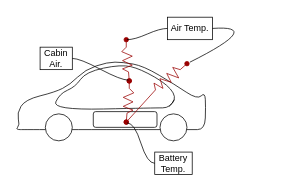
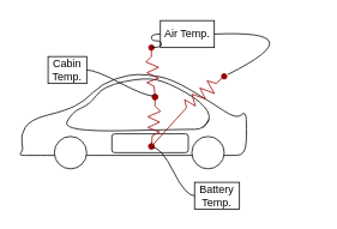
- <mxCell id="14" value="Air Temp." style="text;html=1;align=center;verticalAlign=middle;whiteSpace=wrap;rounded=0;strokeColor=default;" vertex="1" parent="1"><mxGeometry x="223" y="22" width="60" height="30" as="geometry" /></mxCell>
+ <mxCell id="14" value="Air Temp." style="text;html=1;align=center;verticalAlign=middle;whiteSpace=wrap;rounded=0;strokeColor=default;" vertex="1" parent="1"><mxGeometry x="178" y="22" width="60" height="30" as="geometry" /></mxCell>
- <mxCell id="15" value="Cabin Air." style="text;html=1;align=center;verticalAlign=middle;whiteSpace=wrap;rounded=0;strokeColor=default;" vertex="1" parent="1"><mxGeometry x="53" y="62" width="43" height="30" as="geometry" /></mxCell>
+ <mxCell id="15" value="Cabin Temp." style="text;html=1;align=center;verticalAlign=middle;whiteSpace=wrap;rounded=0;strokeColor=default;" vertex="1" parent="1"><mxGeometry x="53" y="62" width="43" height="30" as="geometry" /></mxCell>
- <mxCell id="16" value="Battery Temp." style="text;html=1;align=center;verticalAlign=middle;whiteSpace=wrap;rounded=0;strokeColor=default;" vertex="1" parent="1"><mxGeometry x="206" y="202" width="50" height="30" as="geometry" /></mxCell>
+ <mxCell id="16" value="Battery Temp." style="text;html=1;align=center;verticalAlign=middle;whiteSpace=wrap;rounded=0;strokeColor=default;" vertex="1" parent="1"><mxGeometry x="216" y="202" width="50" height="30" as="geometry" /></mxCell>
